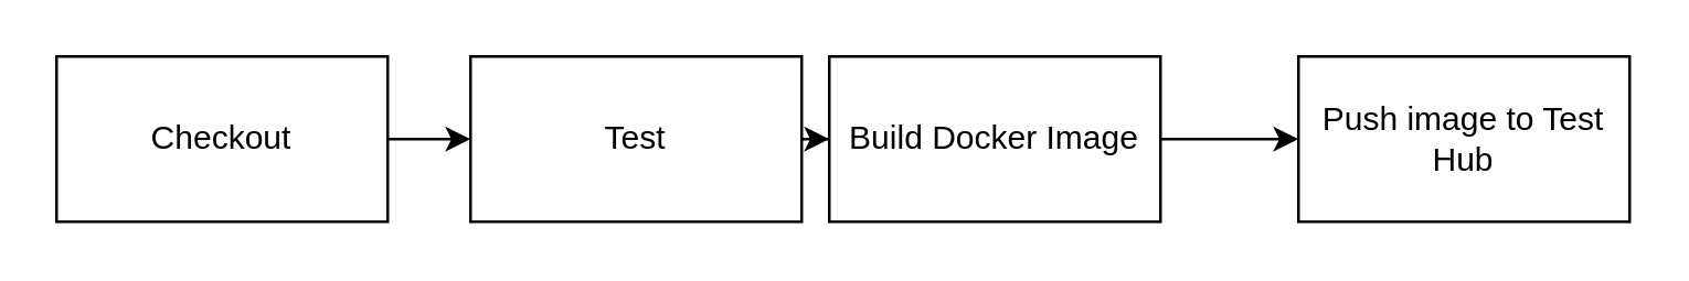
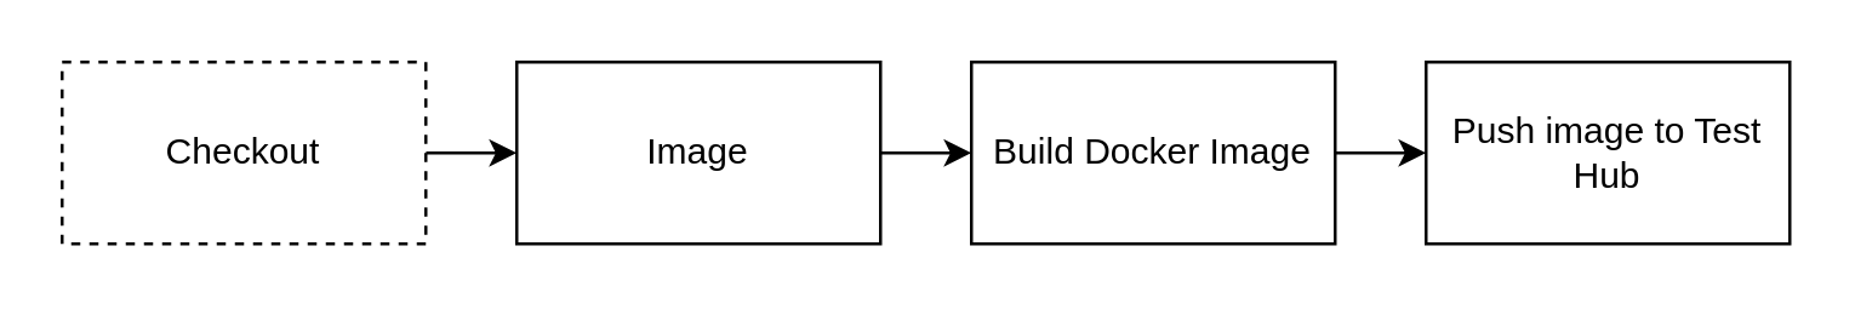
- <mxCell id="3" value="&lt;div&gt;Checkout&lt;/div&gt;" style="rounded=0;whiteSpace=wrap;html=1;" vertex="1" parent="1"><mxGeometry x="20" y="20" width="120" height="60" as="geometry" /></mxCell>
+ <mxCell id="3" value="&lt;div&gt;Checkout&lt;/div&gt;" style="rounded=0;whiteSpace=wrap;html=1;dashed=1;" vertex="1" parent="1"><mxGeometry x="20" y="20" width="120" height="60" as="geometry" /></mxCell>
- <mxCell id="5" value="Test" style="rounded=0;whiteSpace=wrap;html=1;" vertex="1" parent="1"><mxGeometry x="170" y="20" width="120" height="60" as="geometry" /></mxCell>
+ <mxCell id="5" value="Image" style="rounded=0;whiteSpace=wrap;html=1;" vertex="1" parent="1"><mxGeometry x="170" y="20" width="120" height="60" as="geometry" /></mxCell>
- <mxCell id="7" value="Build Docker Image" style="rounded=0;whiteSpace=wrap;html=1;" vertex="1" parent="1"><mxGeometry x="300" y="20" width="120" height="60" as="geometry" /></mxCell>
+ <mxCell id="7" value="Build Docker Image" style="rounded=0;whiteSpace=wrap;html=1;" vertex="1" parent="1"><mxGeometry x="320" y="20" width="120" height="60" as="geometry" /></mxCell>
